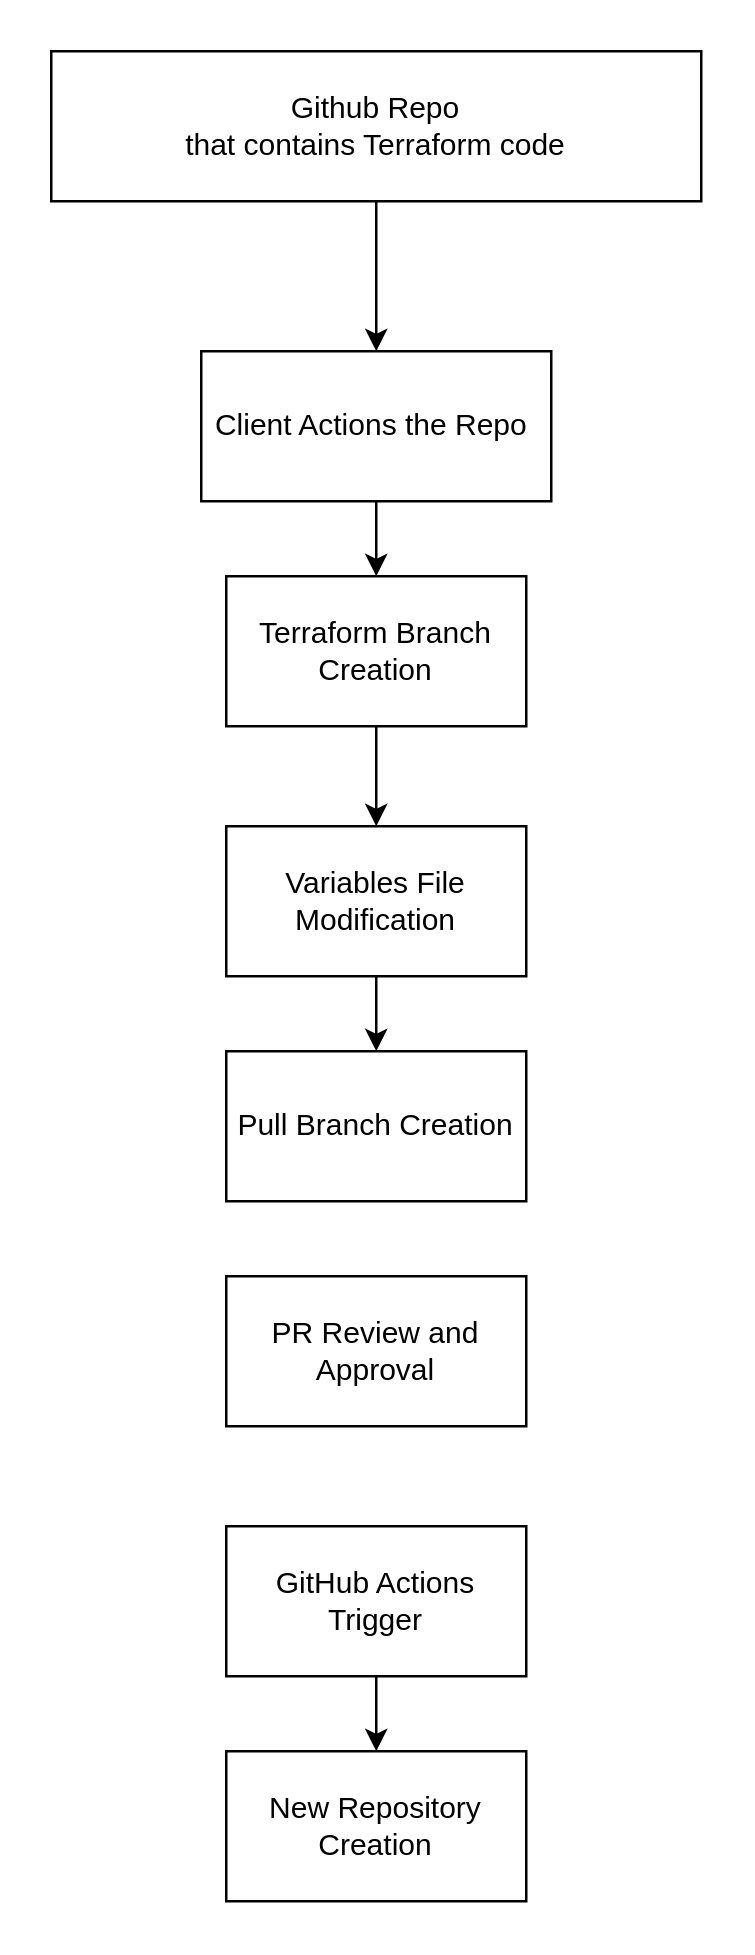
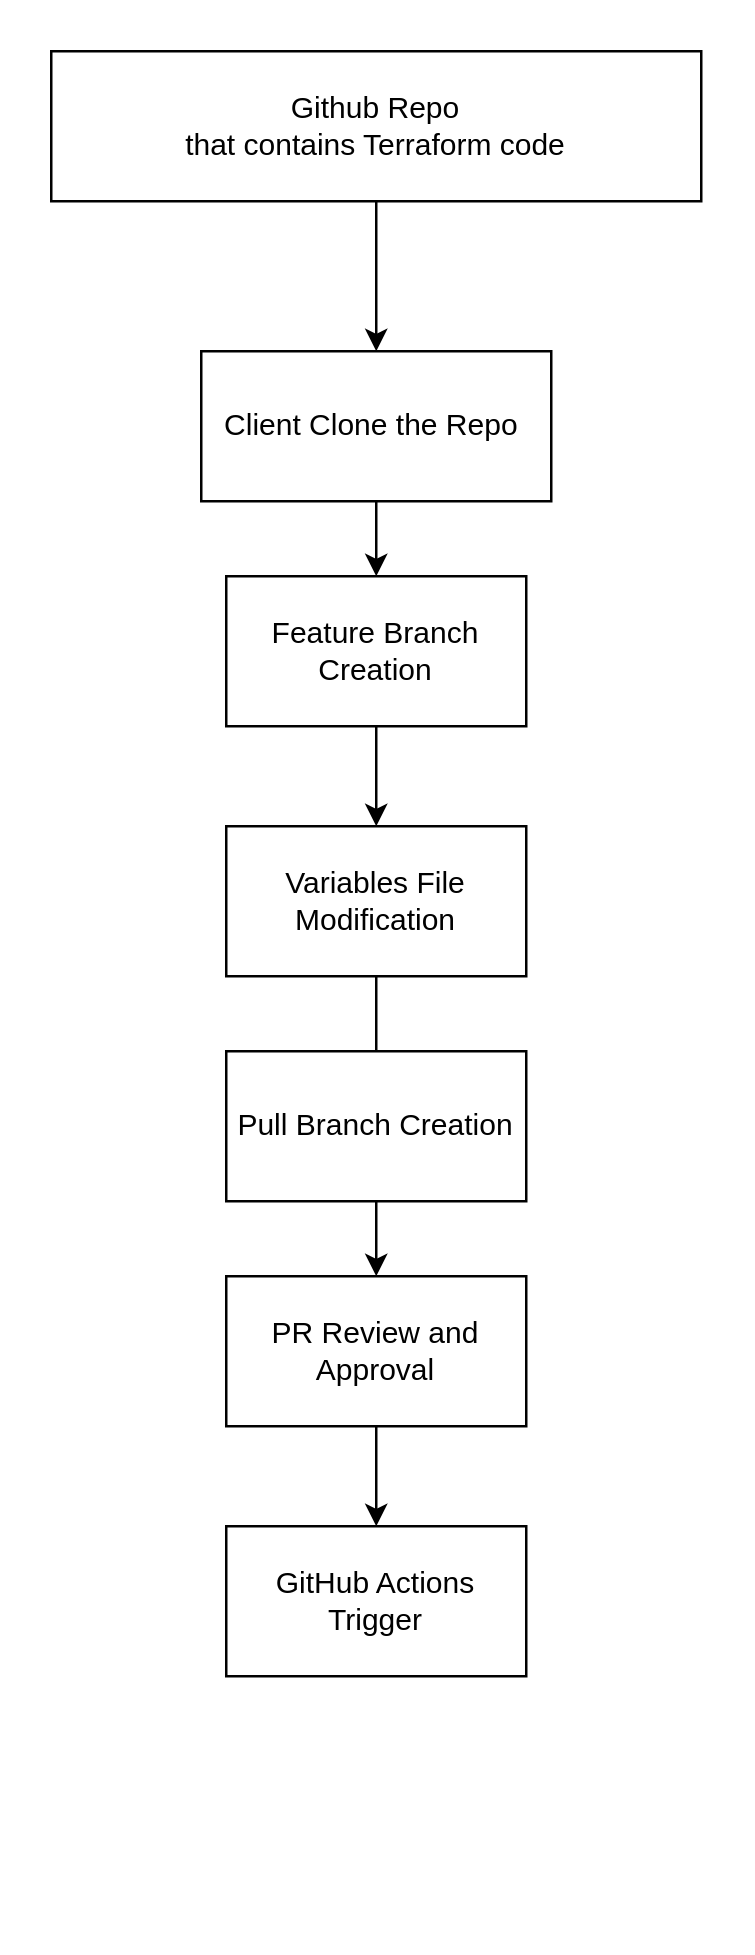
- <mxCell id="5" value="Client Actions the Repo&amp;nbsp;" style="rounded=0;whiteSpace=wrap;html=1;" vertex="1" parent="1"><mxGeometry x="80" y="140" width="140" height="60" as="geometry" /></mxCell>
+ <mxCell id="5" value="Client Clone the Repo&amp;nbsp;" style="rounded=0;whiteSpace=wrap;html=1;" vertex="1" parent="1"><mxGeometry x="80" y="140" width="140" height="60" as="geometry" /></mxCell>
- <mxCell id="7" value="Terraform Branch Creation" style="rounded=0;whiteSpace=wrap;html=1;" vertex="1" parent="1"><mxGeometry x="90" y="230" width="120" height="60" as="geometry" /></mxCell>
+ <mxCell id="7" value="Feature Branch Creation" style="rounded=0;whiteSpace=wrap;html=1;" vertex="1" parent="1"><mxGeometry x="90" y="230" width="120" height="60" as="geometry" /></mxCell>
- <mxCell id="8" value="" style="edgeStyle=orthogonalEdgeStyle;rounded=0;orthogonalLoop=1;jettySize=auto;html=1;" edge="1" parent="1" source="9" target="11"><mxGeometry relative="1" as="geometry" /></mxCell>
+ <mxCell id="8" value="" style="edgeStyle=orthogonalEdgeStyle;rounded=0;orthogonalLoop=1;jettySize=auto;html=1;endArrow=none;" edge="1" parent="1" source="9" target="11"><mxGeometry relative="1" as="geometry" /></mxCell>
+ <mxCell id="10" value="" style="edgeStyle=orthogonalEdgeStyle;rounded=0;orthogonalLoop=1;jettySize=auto;html=1;" edge="1" parent="1" source="11" target="13"><mxGeometry relative="1" as="geometry" /></mxCell>
+ <mxCell id="12" value="" style="edgeStyle=orthogonalEdgeStyle;rounded=0;orthogonalLoop=1;jettySize=auto;html=1;" edge="1" parent="1" source="13" target="15"><mxGeometry relative="1" as="geometry" /></mxCell>
- <mxCell id="14" value="" style="edgeStyle=orthogonalEdgeStyle;rounded=0;orthogonalLoop=1;jettySize=auto;html=1;" edge="1" parent="1" source="15" target="16"><mxGeometry relative="1" as="geometry" /></mxCell>
- <mxCell id="16" value="New Repository Creation" style="whiteSpace=wrap;html=1;rounded=0;" vertex="1" parent="1"><mxGeometry x="90" y="700" width="120" height="60" as="geometry" /></mxCell>
